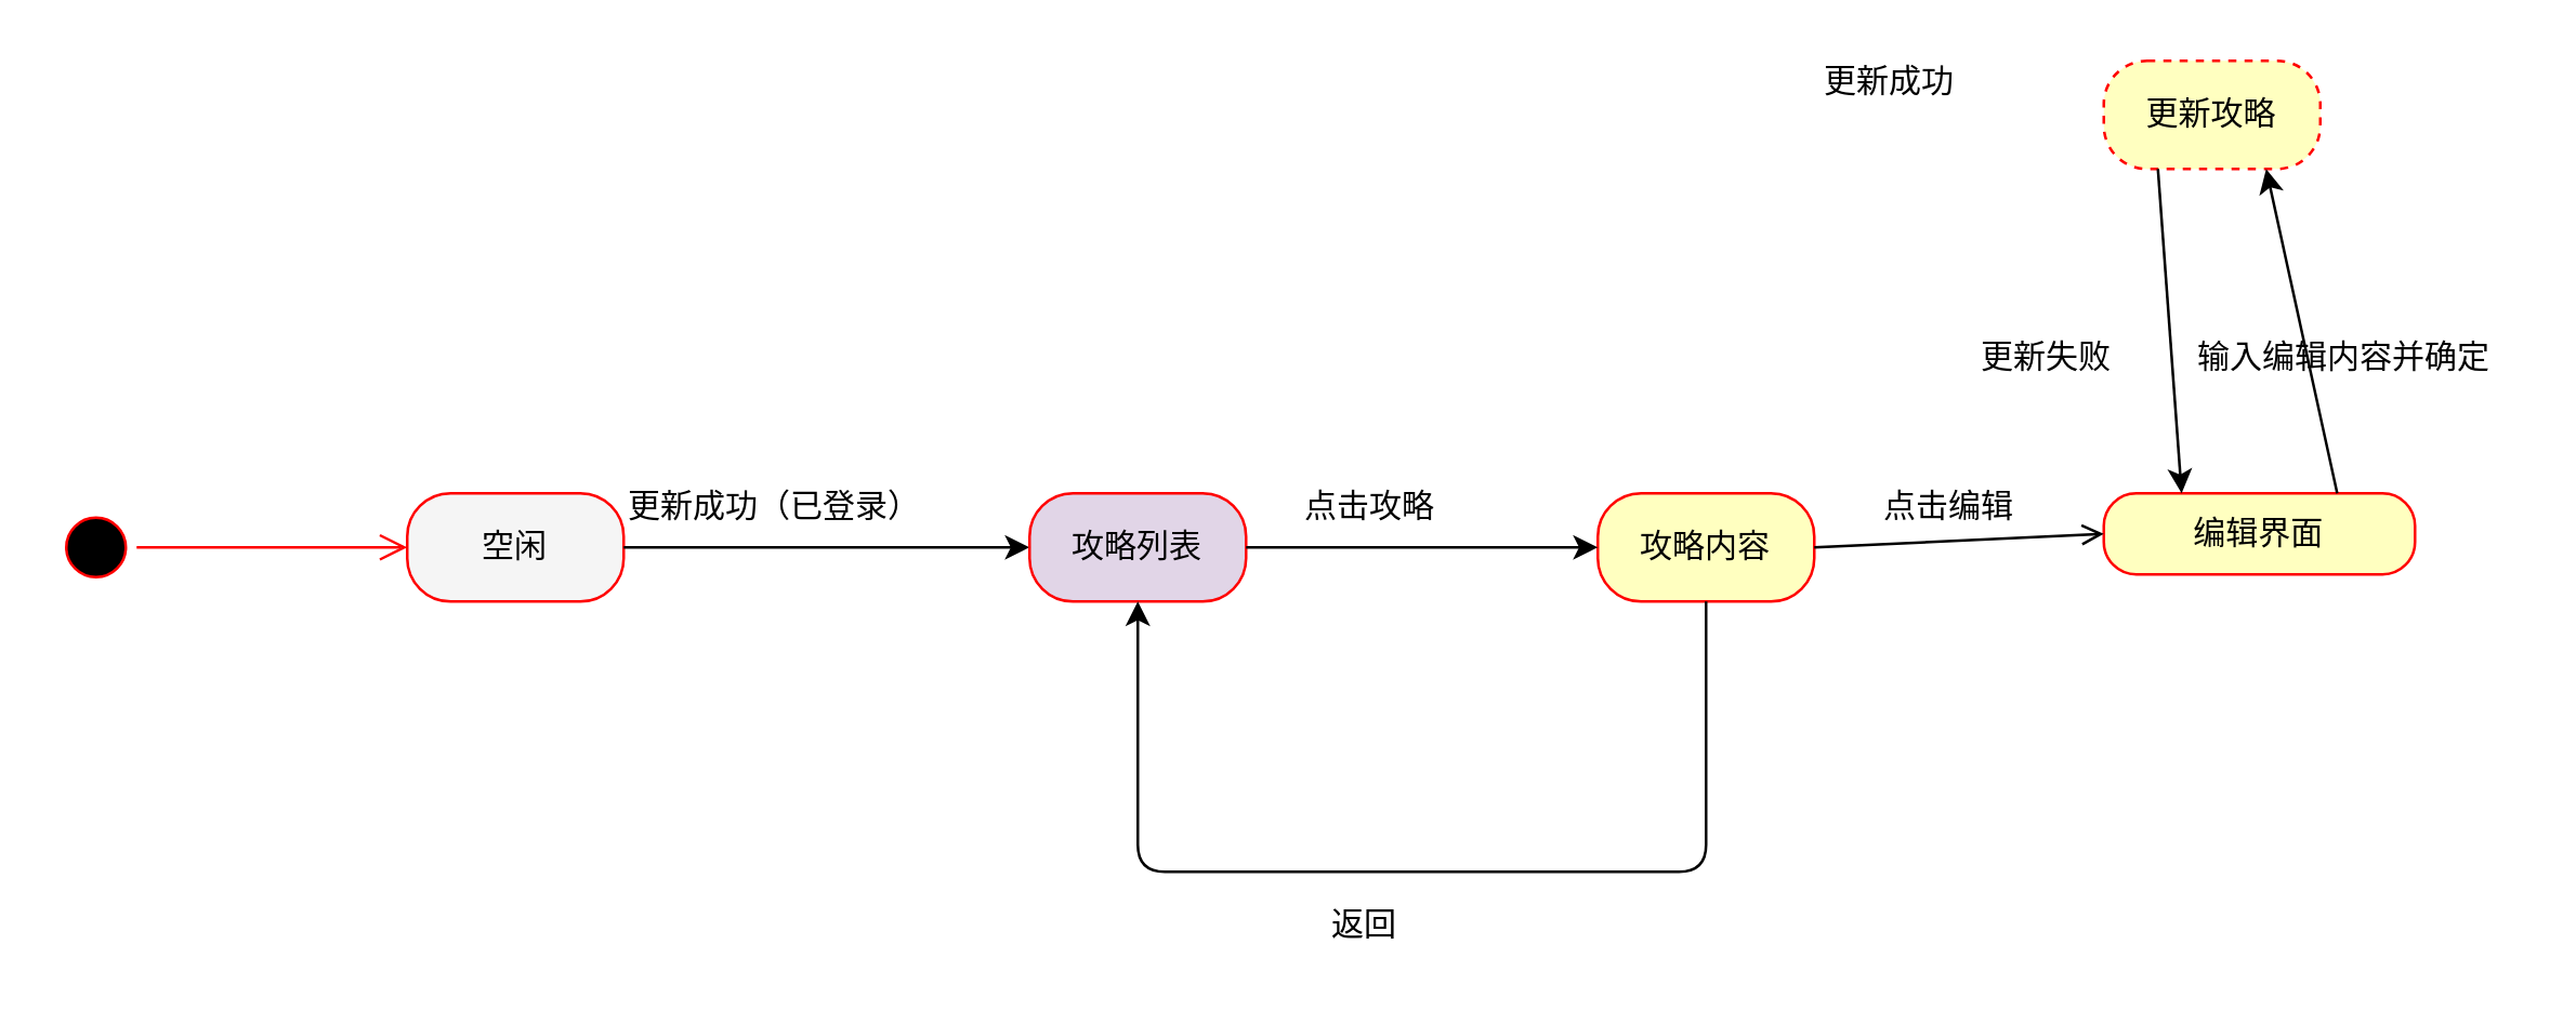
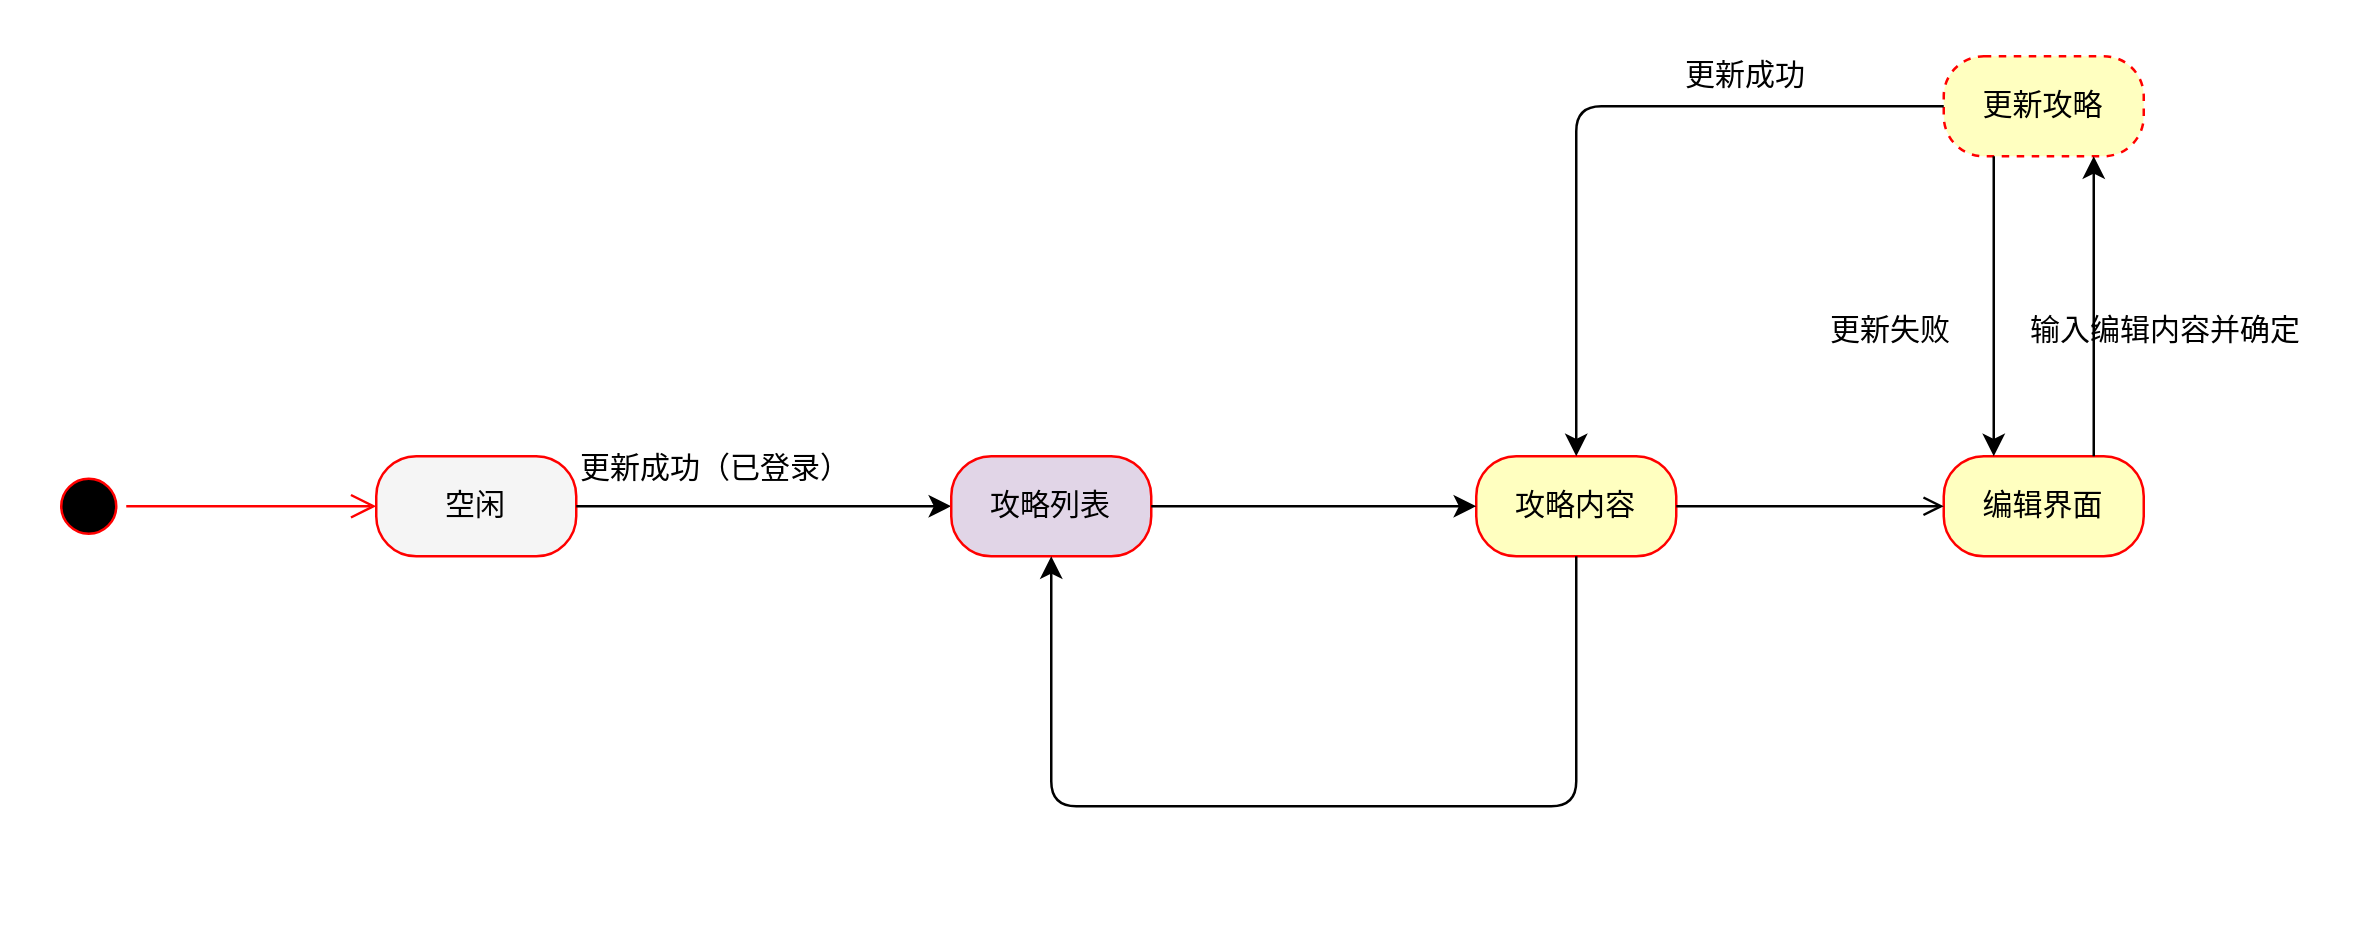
+ <mxCell id="21" value="" style="endArrow=classic;html=1;exitX=0;exitY=0.5;exitDx=0;exitDy=0;entryX=0.5;entryY=0;entryDx=0;entryDy=0;" edge="1" parent="1" source="16" target="8"><mxGeometry width="50" height="50" relative="1" as="geometry"><mxPoint x="645" y="87" as="sourcePoint" /><mxPoint x="610" y="42" as="targetPoint" /><Array as="points"><mxPoint x="630" y="42" /></Array></mxGeometry></mxCell>
- <mxCell id="10" value="点击攻略" style="text;html=1;resizable=0;points=[];autosize=1;align=left;verticalAlign=top;spacingTop=-4;" vertex="1" parent="1"><mxGeometry x="480" y="177" width="60" height="20" as="geometry" /></mxCell>
- <mxCell id="15" value="点击编辑" style="text;html=1;resizable=0;points=[];autosize=1;align=left;verticalAlign=top;spacingTop=-4;" vertex="1" parent="1"><mxGeometry x="693.5" y="177" width="60" height="20" as="geometry" /></mxCell>
- <mxCell id="13" value="编辑界面" style="rounded=1;whiteSpace=wrap;html=1;arcSize=40;fontColor=#000000;fillColor=#ffffc0;strokeColor=#ff0000;" vertex="1" parent="1"><mxGeometry x="777" y="182" width="115" height="30" as="geometry" /></mxCell>
+ <mxCell id="13" value="编辑界面" style="rounded=1;whiteSpace=wrap;html=1;arcSize=40;fontColor=#000000;fillColor=#ffffc0;strokeColor=#ff0000;" vertex="1" parent="1"><mxGeometry x="777" y="182" width="80" height="40" as="geometry" /></mxCell>
- <mxCell id="12" value="返回" style="text;html=1;resizable=0;points=[];autosize=1;align=left;verticalAlign=top;spacingTop=-4;" vertex="1" parent="1"><mxGeometry x="490" y="332" width="40" height="20" as="geometry" /></mxCell>
